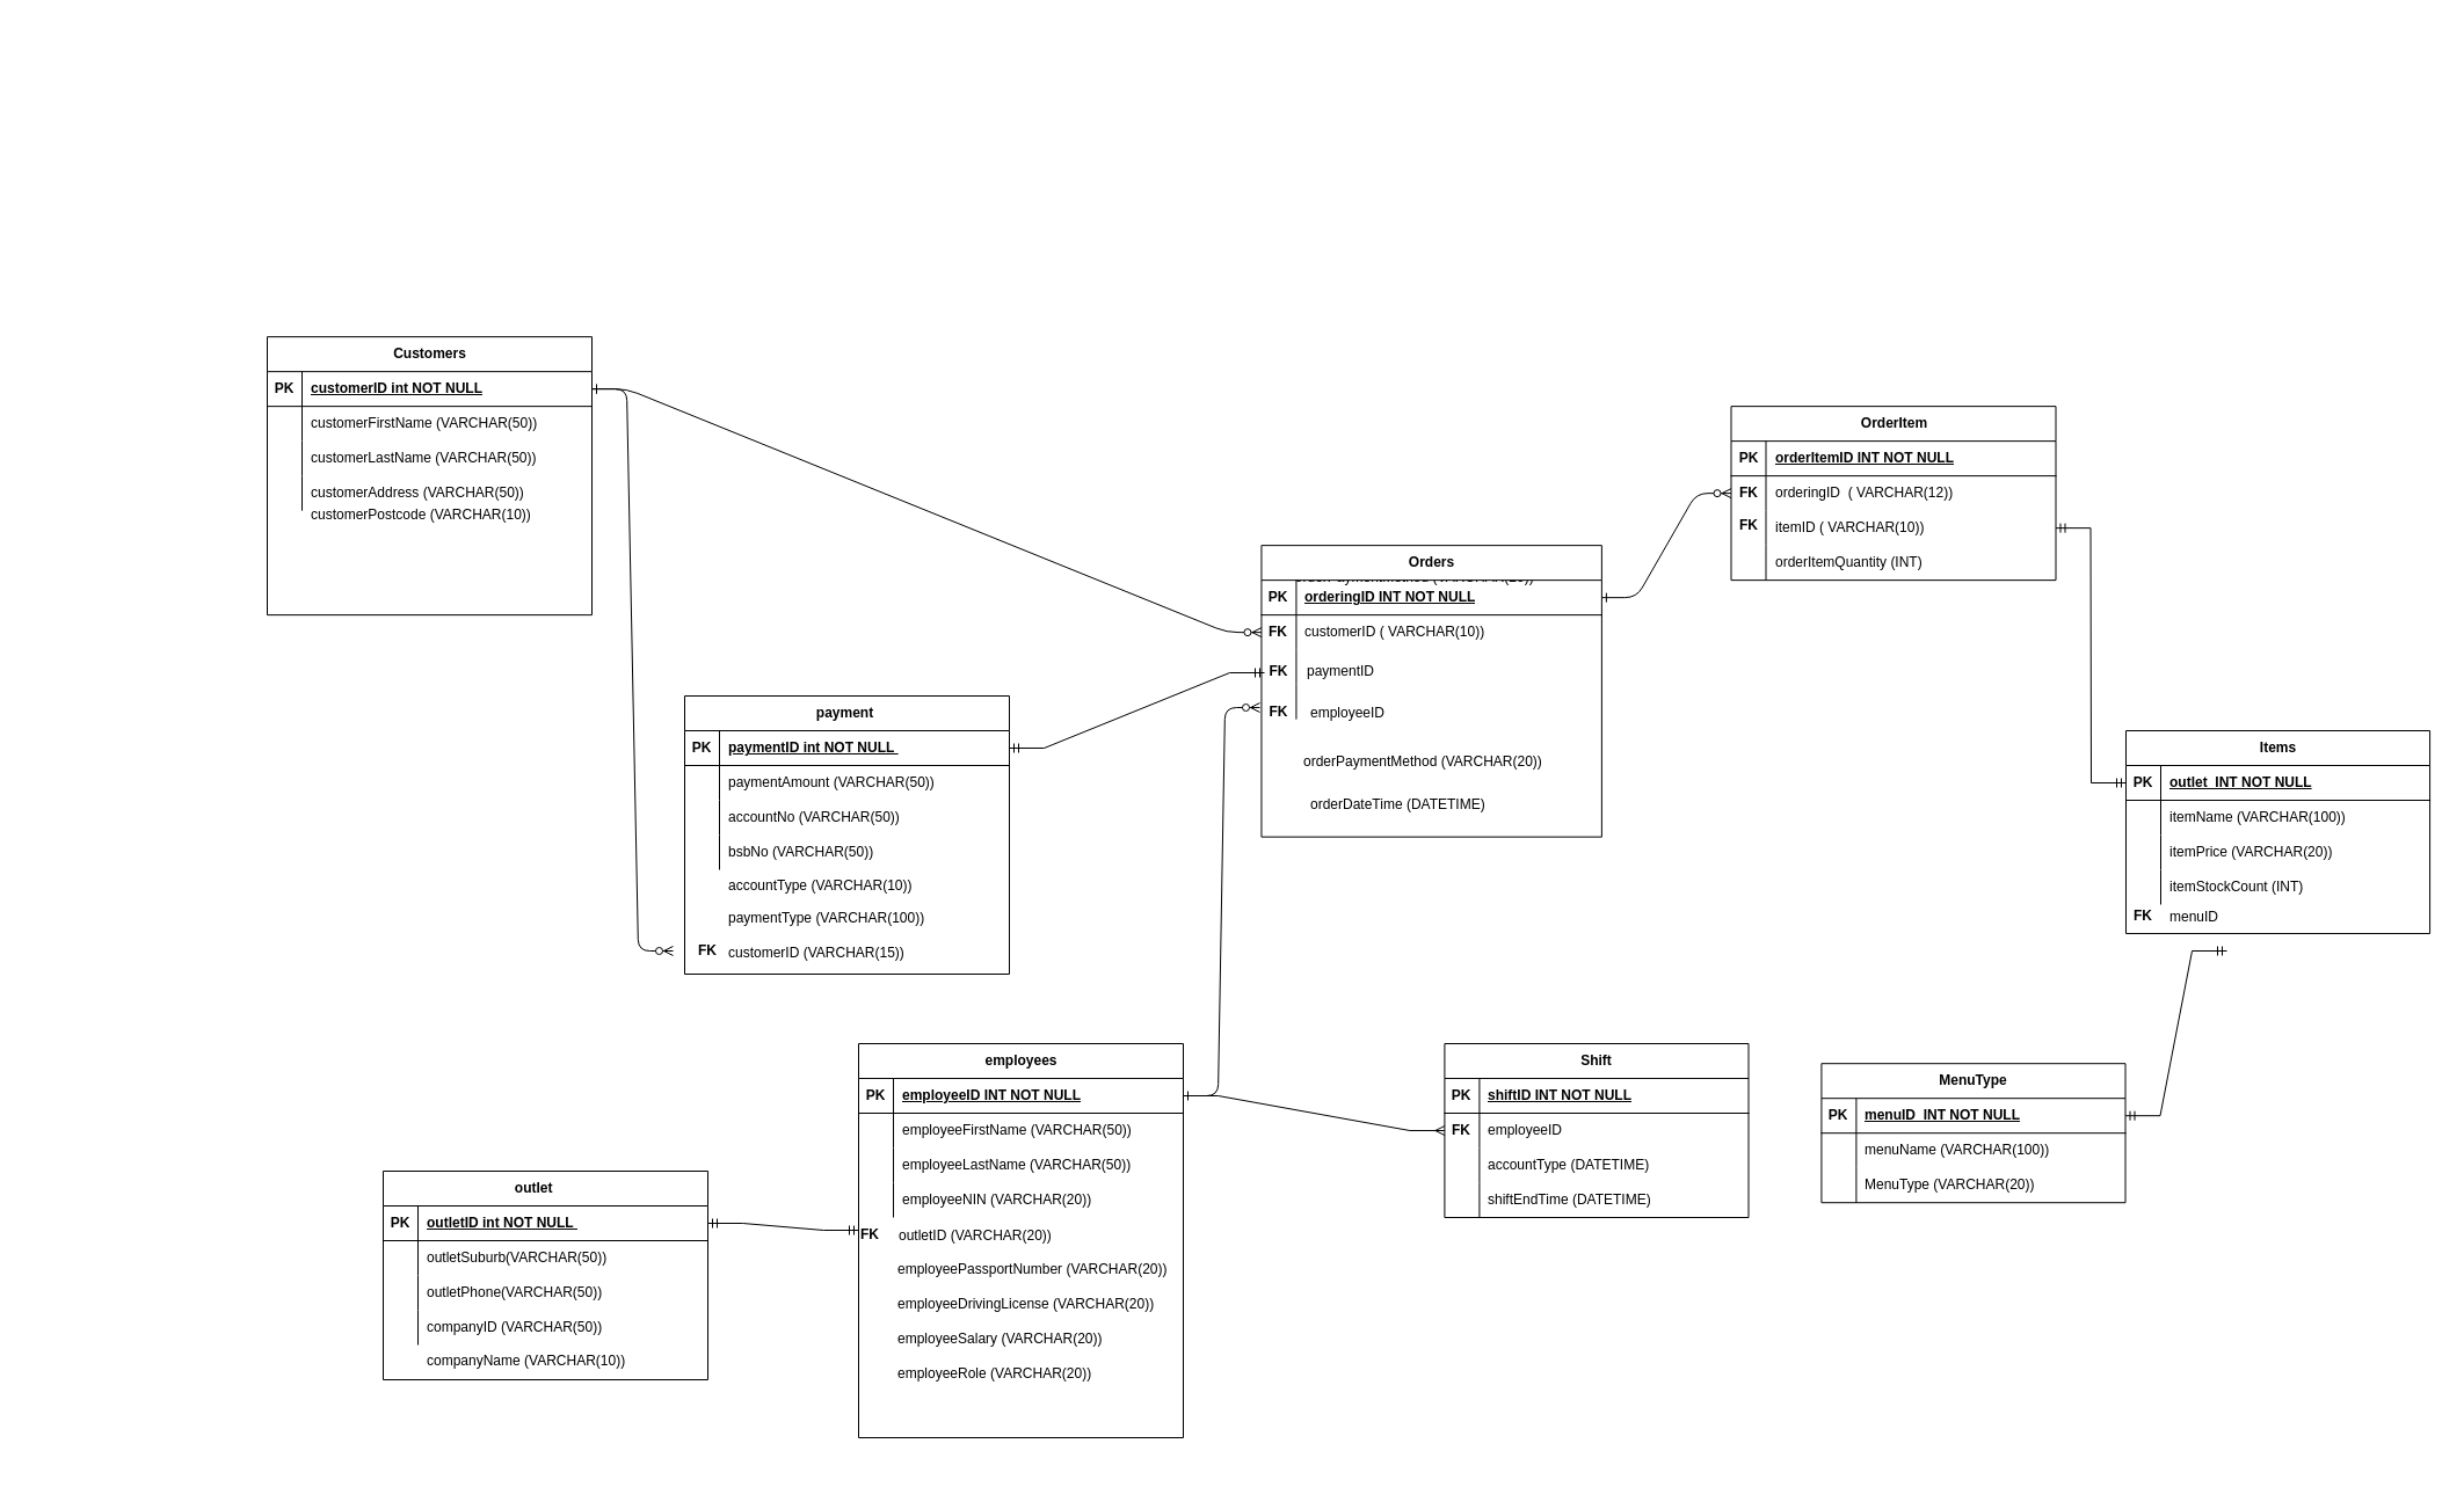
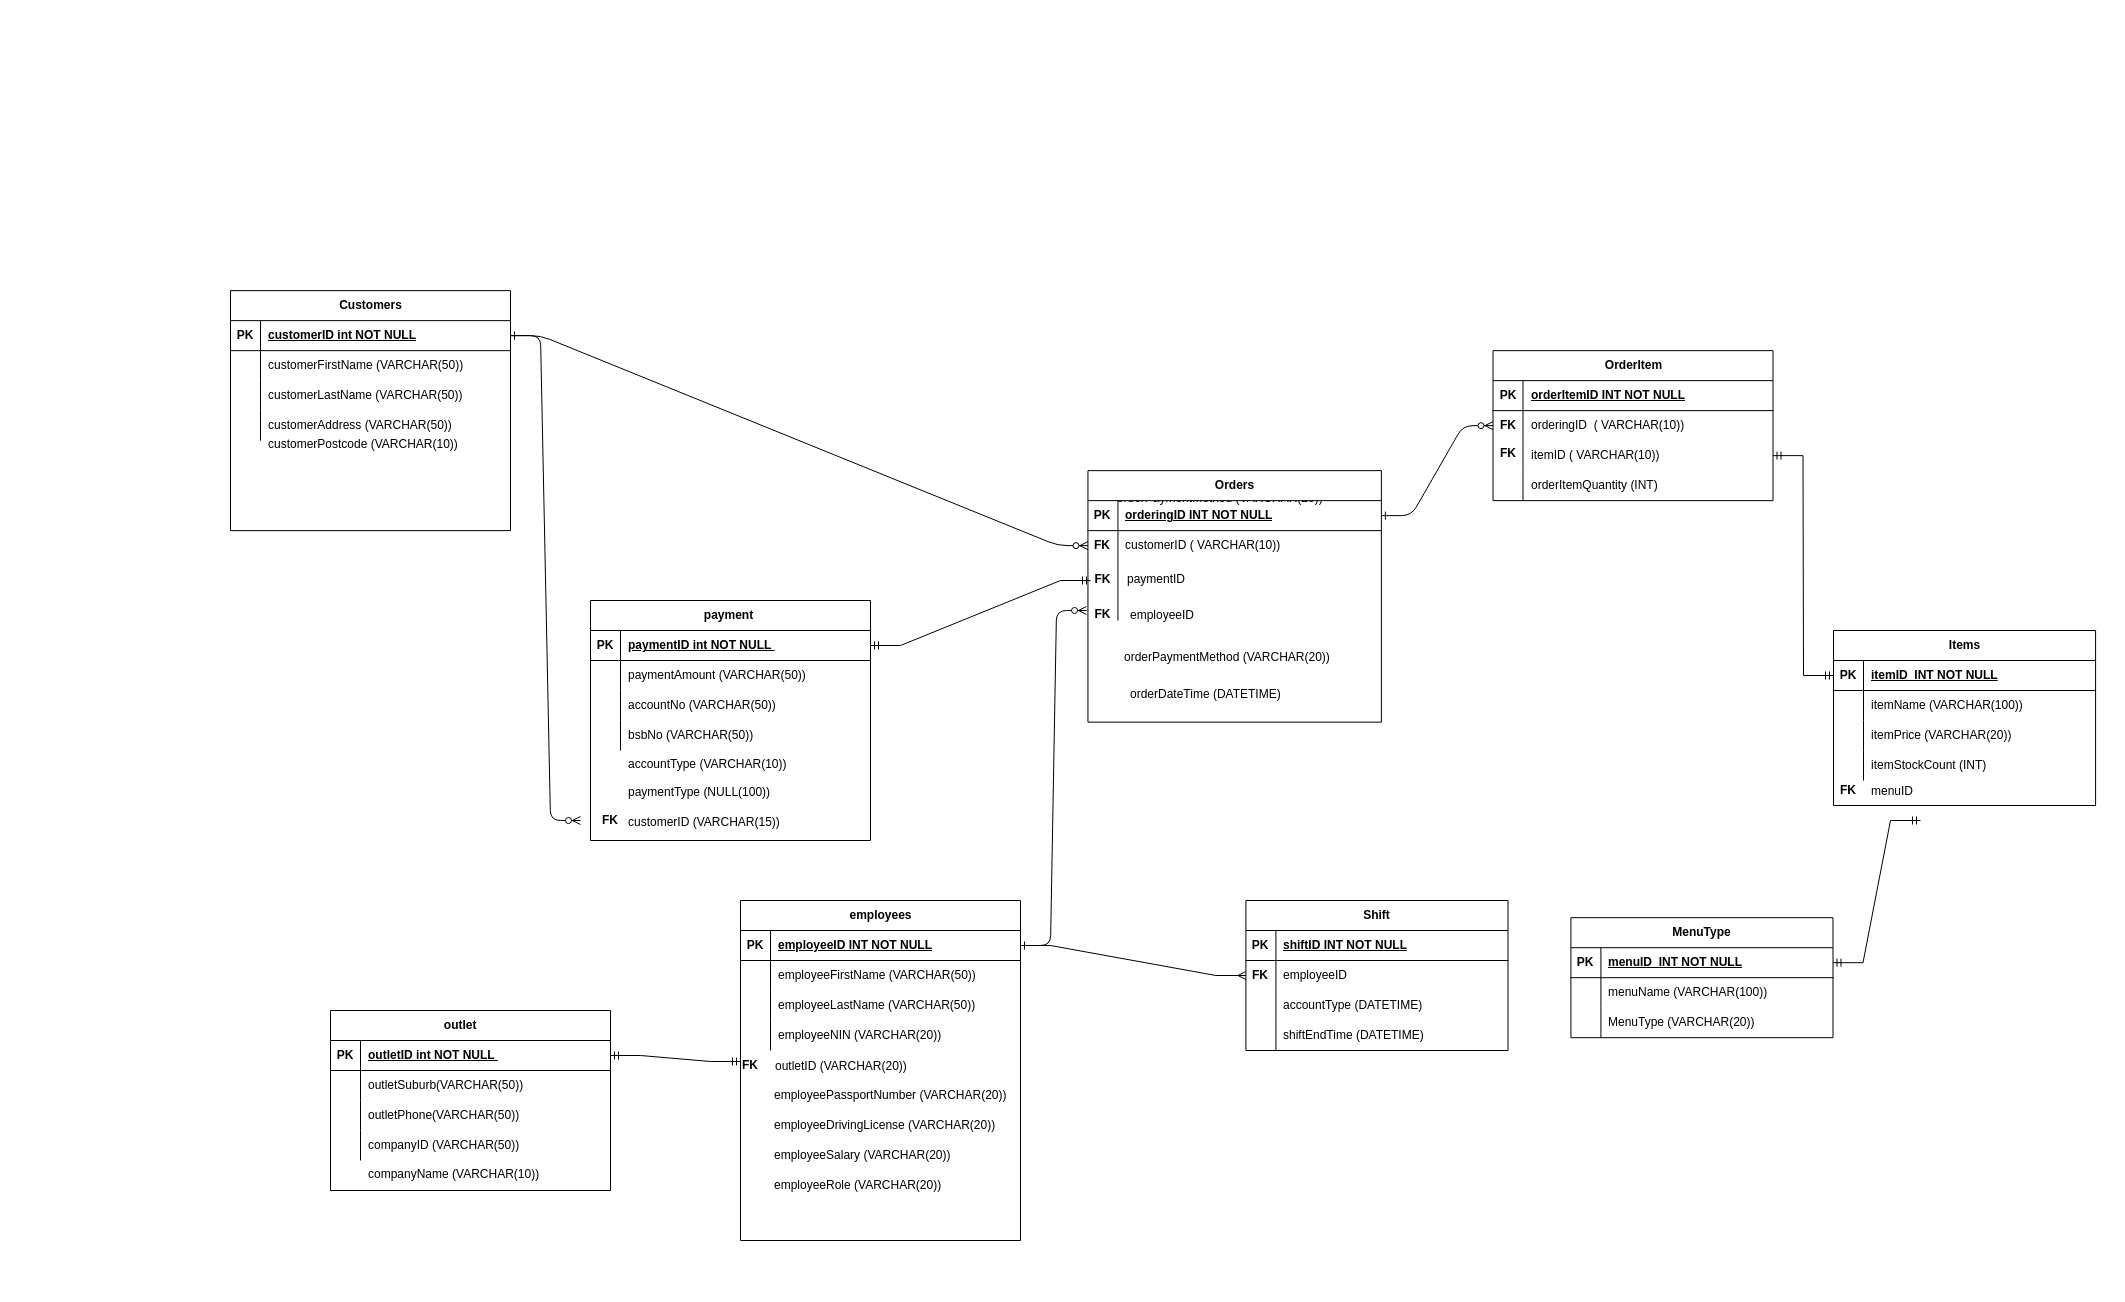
- <mxCell id="107" value="orderingID&amp;nbsp; ( VARCHAR(12))" style="shape=partialRectangle;connectable=0;fillColor=none;top=0;left=0;bottom=0;right=0;align=left;spacingLeft=6;overflow=hidden;whiteSpace=wrap;html=1;" parent="105" vertex="1"><mxGeometry x="30" width="250" height="30" as="geometry"><mxRectangle width="250" height="30" as="alternateBounds" /></mxGeometry></mxCell>
+ <mxCell id="107" value="orderingID&amp;nbsp; ( VARCHAR(10))" style="shape=partialRectangle;connectable=0;fillColor=none;top=0;left=0;bottom=0;right=0;align=left;spacingLeft=6;overflow=hidden;whiteSpace=wrap;html=1;" parent="105" vertex="1"><mxGeometry x="30" width="250" height="30" as="geometry"><mxRectangle width="250" height="30" as="alternateBounds" /></mxGeometry></mxCell>
- <mxCell id="67" value="outlet&amp;nbsp; INT NOT NULL" style="shape=partialRectangle;connectable=0;fillColor=none;top=0;left=0;bottom=0;right=0;align=left;spacingLeft=6;fontStyle=5;overflow=hidden;whiteSpace=wrap;html=1;" parent="65" vertex="1"><mxGeometry x="30" width="232.08" height="30" as="geometry"><mxRectangle width="232.08" height="30" as="alternateBounds" /></mxGeometry></mxCell>
+ <mxCell id="67" value="itemID&amp;nbsp; INT NOT NULL" style="shape=partialRectangle;connectable=0;fillColor=none;top=0;left=0;bottom=0;right=0;align=left;spacingLeft=6;fontStyle=5;overflow=hidden;whiteSpace=wrap;html=1;" parent="65" vertex="1"><mxGeometry x="30" width="232.08" height="30" as="geometry"><mxRectangle width="232.08" height="30" as="alternateBounds" /></mxGeometry></mxCell>
- <mxCell id="146" value="paymentType (VARCHAR(100))" style="shape=partialRectangle;connectable=0;fillColor=none;top=0;left=0;bottom=0;right=0;align=left;spacingLeft=6;overflow=hidden;whiteSpace=wrap;html=1;" vertex="1" parent="132"><mxGeometry x="30" y="177.926" width="250" height="27.931" as="geometry"><mxRectangle width="250" height="30" as="alternateBounds" /></mxGeometry></mxCell>
+ <mxCell id="146" value="paymentType (NULL(100))" style="shape=partialRectangle;connectable=0;fillColor=none;top=0;left=0;bottom=0;right=0;align=left;spacingLeft=6;overflow=hidden;whiteSpace=wrap;html=1;" vertex="1" parent="132"><mxGeometry x="30" y="177.926" width="250" height="27.931" as="geometry"><mxRectangle width="250" height="30" as="alternateBounds" /></mxGeometry></mxCell>
